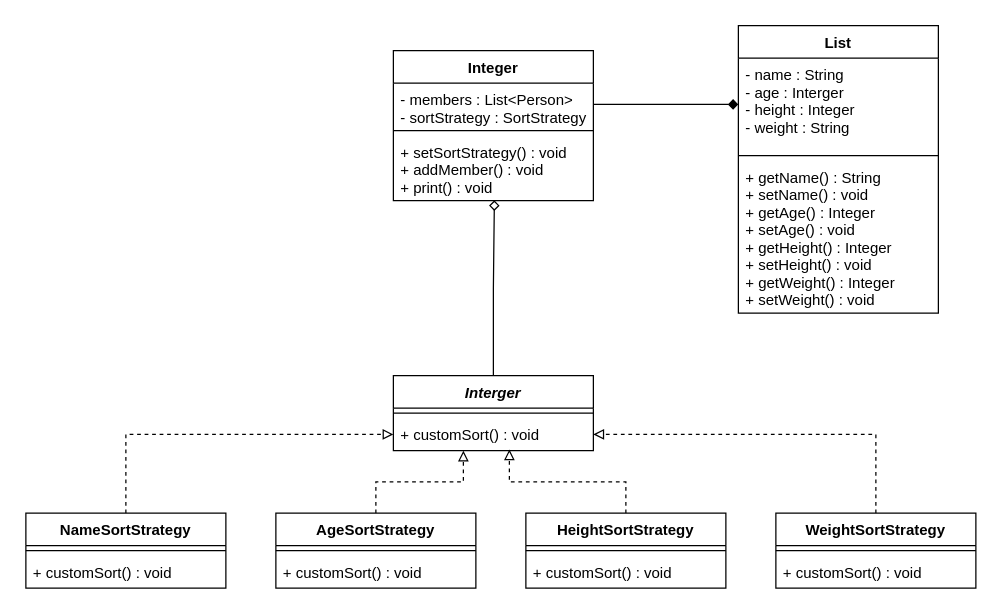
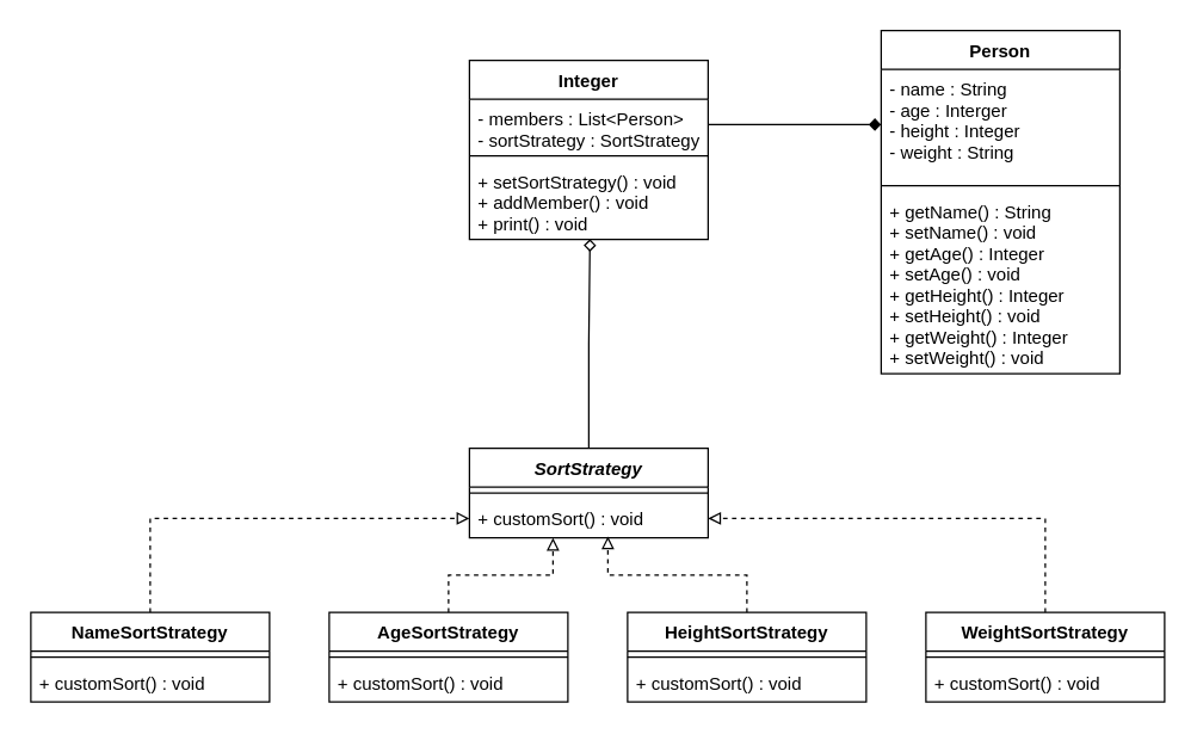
- <mxCell id="2" value="List" style="swimlane;fontStyle=1;align=center;verticalAlign=top;childLayout=stackLayout;horizontal=1;startSize=26;horizontalStack=0;resizeParent=1;resizeParentMax=0;resizeLast=0;collapsible=1;marginBottom=0;" vertex="1" parent="1"><mxGeometry x="590" y="20" width="160" height="230" as="geometry" /></mxCell>
+ <mxCell id="2" value="Person" style="swimlane;fontStyle=1;align=center;verticalAlign=top;childLayout=stackLayout;horizontal=1;startSize=26;horizontalStack=0;resizeParent=1;resizeParentMax=0;resizeLast=0;collapsible=1;marginBottom=0;" vertex="1" parent="1"><mxGeometry x="590" y="20" width="160" height="230" as="geometry" /></mxCell>
- <mxCell id="19" value="Interger" style="swimlane;fontStyle=3;align=center;verticalAlign=top;childLayout=stackLayout;horizontal=1;startSize=26;horizontalStack=0;resizeParent=1;resizeParentMax=0;resizeLast=0;collapsible=1;marginBottom=0;" vertex="1" parent="1"><mxGeometry x="314" y="300" width="160" height="60" as="geometry" /></mxCell>
+ <mxCell id="19" value="SortStrategy" style="swimlane;fontStyle=3;align=center;verticalAlign=top;childLayout=stackLayout;horizontal=1;startSize=26;horizontalStack=0;resizeParent=1;resizeParentMax=0;resizeLast=0;collapsible=1;marginBottom=0;" vertex="1" parent="1"><mxGeometry x="314" y="300" width="160" height="60" as="geometry" /></mxCell>
